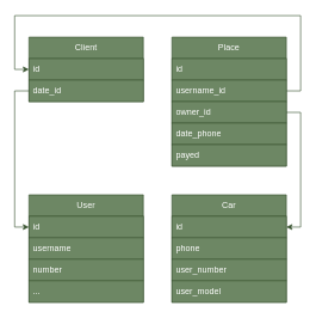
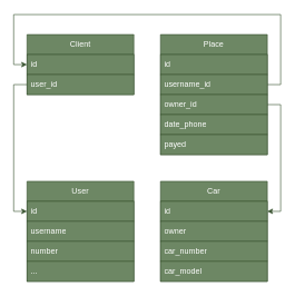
- <mxCell id="4" value="date_id" style="text;align=left;verticalAlign=middle;spacingLeft=4;spacingRight=4;overflow=hidden;points=[[0,0.5],[1,0.5]];portConstraint=eastwest;rotatable=0;whiteSpace=wrap;html=1;fillColor=#6d8764;strokeColor=#3A5431;fontColor=#ffffff;" vertex="1" parent="2"><mxGeometry y="60" width="160" height="30" as="geometry" /></mxCell>
+ <mxCell id="4" value="user_id" style="text;align=left;verticalAlign=middle;spacingLeft=4;spacingRight=4;overflow=hidden;points=[[0,0.5],[1,0.5]];portConstraint=eastwest;rotatable=0;whiteSpace=wrap;html=1;fillColor=#6d8764;strokeColor=#3A5431;fontColor=#ffffff;" vertex="1" parent="2"><mxGeometry y="60" width="160" height="30" as="geometry" /></mxCell>
- <mxCell id="12" value="phone" style="text;align=left;verticalAlign=middle;spacingLeft=4;spacingRight=4;overflow=hidden;points=[[0,0.5],[1,0.5]];portConstraint=eastwest;rotatable=0;whiteSpace=wrap;html=1;fillColor=#6d8764;strokeColor=#3A5431;fontColor=#ffffff;" vertex="1" parent="10"><mxGeometry y="60" width="160" height="30" as="geometry" /></mxCell>
+ <mxCell id="12" value="owner" style="text;align=left;verticalAlign=middle;spacingLeft=4;spacingRight=4;overflow=hidden;points=[[0,0.5],[1,0.5]];portConstraint=eastwest;rotatable=0;whiteSpace=wrap;html=1;fillColor=#6d8764;strokeColor=#3A5431;fontColor=#ffffff;" vertex="1" parent="10"><mxGeometry y="60" width="160" height="30" as="geometry" /></mxCell>
- <mxCell id="13" value="user_number" style="text;align=left;verticalAlign=middle;spacingLeft=4;spacingRight=4;overflow=hidden;points=[[0,0.5],[1,0.5]];portConstraint=eastwest;rotatable=0;whiteSpace=wrap;html=1;fillColor=#6d8764;strokeColor=#3A5431;fontColor=#ffffff;" vertex="1" parent="10"><mxGeometry y="90" width="160" height="30" as="geometry" /></mxCell>
+ <mxCell id="13" value="car_number" style="text;align=left;verticalAlign=middle;spacingLeft=4;spacingRight=4;overflow=hidden;points=[[0,0.5],[1,0.5]];portConstraint=eastwest;rotatable=0;whiteSpace=wrap;html=1;fillColor=#6d8764;strokeColor=#3A5431;fontColor=#ffffff;" vertex="1" parent="10"><mxGeometry y="90" width="160" height="30" as="geometry" /></mxCell>
- <mxCell id="14" value="user_model" style="text;align=left;verticalAlign=middle;spacingLeft=4;spacingRight=4;overflow=hidden;points=[[0,0.5],[1,0.5]];portConstraint=eastwest;rotatable=0;whiteSpace=wrap;html=1;fillColor=#6d8764;strokeColor=#3A5431;fontColor=#ffffff;" vertex="1" parent="10"><mxGeometry y="120" width="160" height="30" as="geometry" /></mxCell>
+ <mxCell id="14" value="car_model" style="text;align=left;verticalAlign=middle;spacingLeft=4;spacingRight=4;overflow=hidden;points=[[0,0.5],[1,0.5]];portConstraint=eastwest;rotatable=0;whiteSpace=wrap;html=1;fillColor=#6d8764;strokeColor=#3A5431;fontColor=#ffffff;" vertex="1" parent="10"><mxGeometry y="120" width="160" height="30" as="geometry" /></mxCell>
